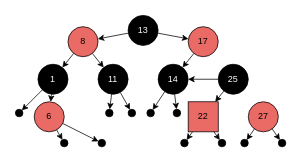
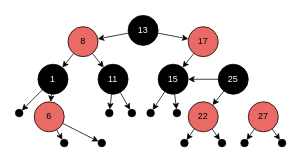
- <mxCell id="9" value="14" style="ellipse;whiteSpace=wrap;html=1;aspect=fixed;fillColor=#000000;fontColor=#FFFFFF;" vertex="1" parent="1"><mxGeometry x="210" y="85" width="40" height="40" as="geometry" /></mxCell>
+ <mxCell id="9" value="15" style="ellipse;whiteSpace=wrap;html=1;aspect=fixed;fillColor=#000000;fontColor=#FFFFFF;" vertex="1" parent="1"><mxGeometry x="210" y="85" width="40" height="40" as="geometry" /></mxCell>
- <mxCell id="11" value="22" style="whiteSpace=wrap;html=1;aspect=fixed;fillColor=#EA6B66;rounded=0;" vertex="1" parent="1"><mxGeometry x="250" y="135" width="40" height="40" as="geometry" /></mxCell>
+ <mxCell id="11" value="22" style="ellipse;whiteSpace=wrap;html=1;aspect=fixed;fillColor=#EA6B66;" vertex="1" parent="1"><mxGeometry x="250" y="135" width="40" height="40" as="geometry" /></mxCell>
